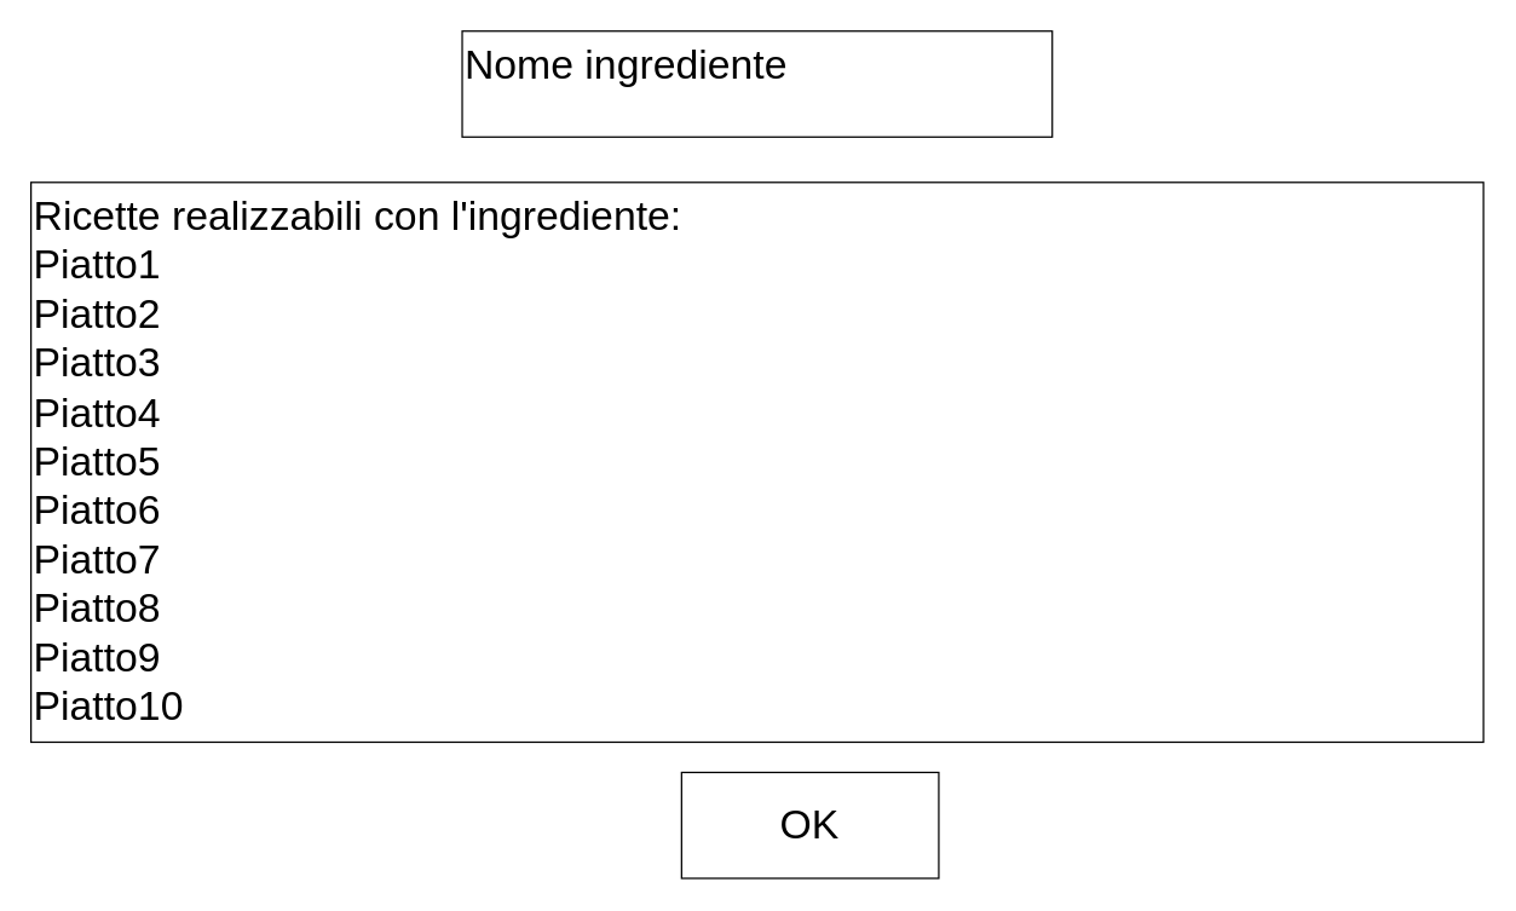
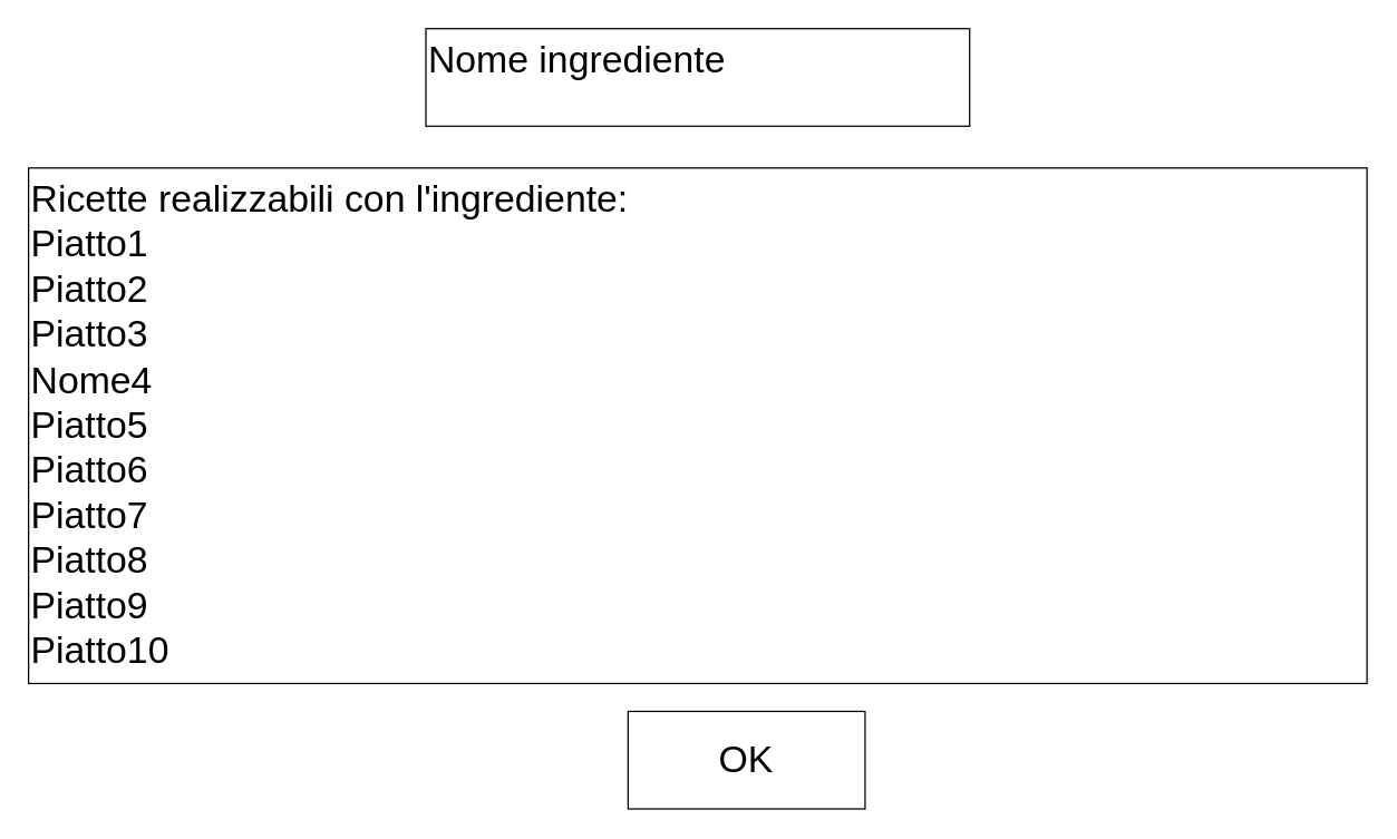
- <mxCell id="4" value="Ricette realizzabili con l'ingrediente:&lt;br&gt;Piatto1&lt;br&gt;Piatto2&lt;br&gt;Piatto3&lt;br&gt;Piatto4&lt;br&gt;Piatto5&lt;br&gt;Piatto6&lt;br&gt;Piatto7&lt;br&gt;Piatto8&lt;br&gt;Piatto9&lt;br&gt;Piatto10" style="rounded=0;whiteSpace=wrap;html=1;fontSize=27;align=left;verticalAlign=top;" parent="1" vertex="1"><mxGeometry x="20" y="120" width="960" height="370" as="geometry" /></mxCell>
+ <mxCell id="4" value="Ricette realizzabili con l'ingrediente:&lt;br&gt;Piatto1&lt;br&gt;Piatto2&lt;br&gt;Piatto3&lt;br&gt;Nome4&lt;br&gt;Piatto5&lt;br&gt;Piatto6&lt;br&gt;Piatto7&lt;br&gt;Piatto8&lt;br&gt;Piatto9&lt;br&gt;Piatto10" style="rounded=0;whiteSpace=wrap;html=1;fontSize=27;align=left;verticalAlign=top;" parent="1" vertex="1"><mxGeometry x="20" y="120" width="960" height="370" as="geometry" /></mxCell>
